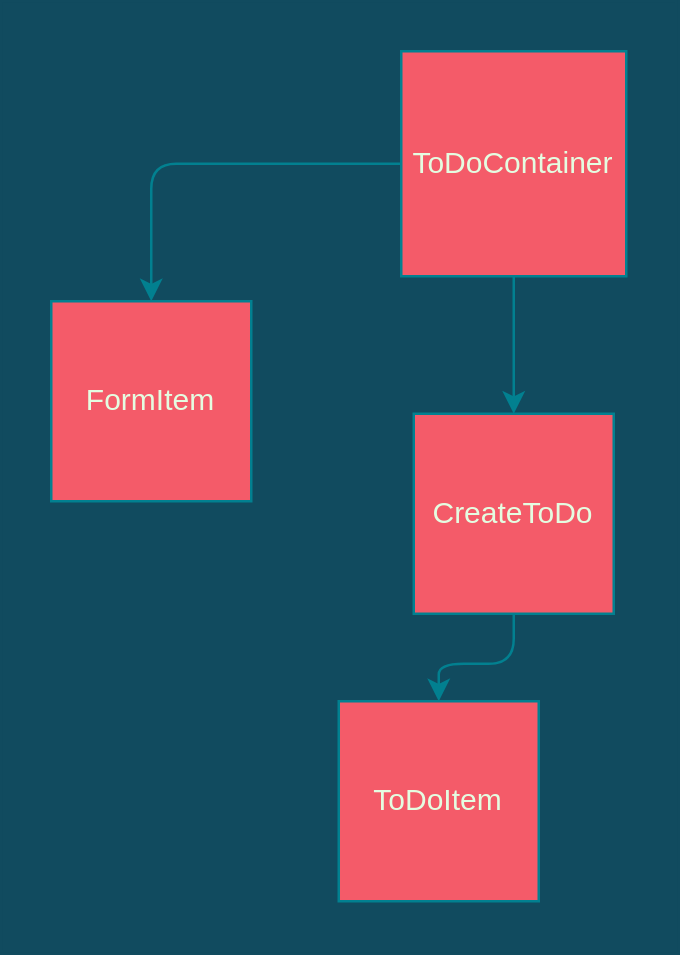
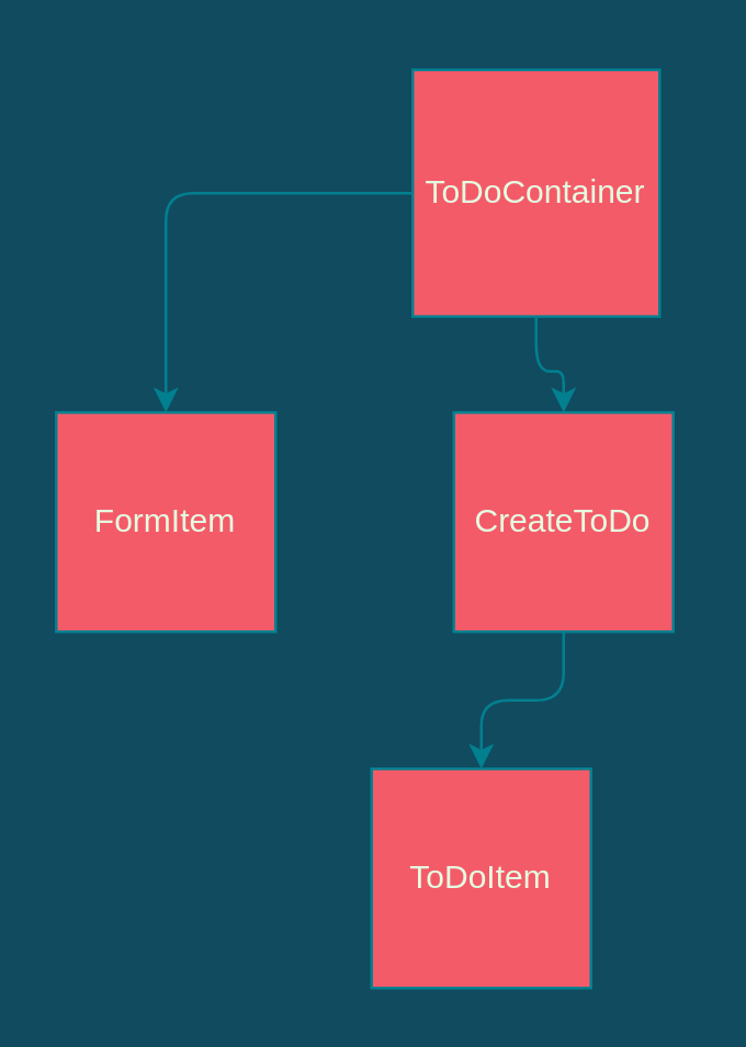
- <mxCell id="4" value="ToDoContainer" style="whiteSpace=wrap;html=1;aspect=fixed;rounded=0;sketch=0;fontColor=#E4FDE1;strokeColor=#028090;fillColor=#F45B69;" vertex="1" parent="1"><mxGeometry x="160" width="90" height="90" as="geometry" y="20" /></mxCell>
+ <mxCell id="4" value="ToDoContainer" style="whiteSpace=wrap;html=1;aspect=fixed;rounded=0;sketch=0;fontColor=#E4FDE1;strokeColor=#028090;fillColor=#F45B69;" vertex="1" parent="1"><mxGeometry x="150" y="25" width="90" height="90" as="geometry" /></mxCell>
- <mxCell id="5" value="FormItem" style="whiteSpace=wrap;html=1;aspect=fixed;rounded=0;sketch=0;fontColor=#E4FDE1;strokeColor=#028090;fillColor=#F45B69;" vertex="1" parent="1"><mxGeometry x="20" y="120" width="80" height="80" as="geometry" /></mxCell>
+ <mxCell id="5" value="FormItem" style="whiteSpace=wrap;html=1;aspect=fixed;rounded=0;sketch=0;fontColor=#E4FDE1;strokeColor=#028090;fillColor=#F45B69;" vertex="1" parent="1"><mxGeometry x="20" y="150" width="80" height="80" as="geometry" /></mxCell>
- <mxCell id="8" value="CreateToDo" style="whiteSpace=wrap;html=1;aspect=fixed;rounded=0;sketch=0;fontColor=#E4FDE1;strokeColor=#028090;fillColor=#F45B69;" vertex="1" parent="1"><mxGeometry x="165" y="165" width="80" height="80" as="geometry" /></mxCell>
+ <mxCell id="8" value="CreateToDo" style="whiteSpace=wrap;html=1;aspect=fixed;rounded=0;sketch=0;fontColor=#E4FDE1;strokeColor=#028090;fillColor=#F45B69;" vertex="1" parent="1"><mxGeometry x="165" y="150" width="80" height="80" as="geometry" /></mxCell>
